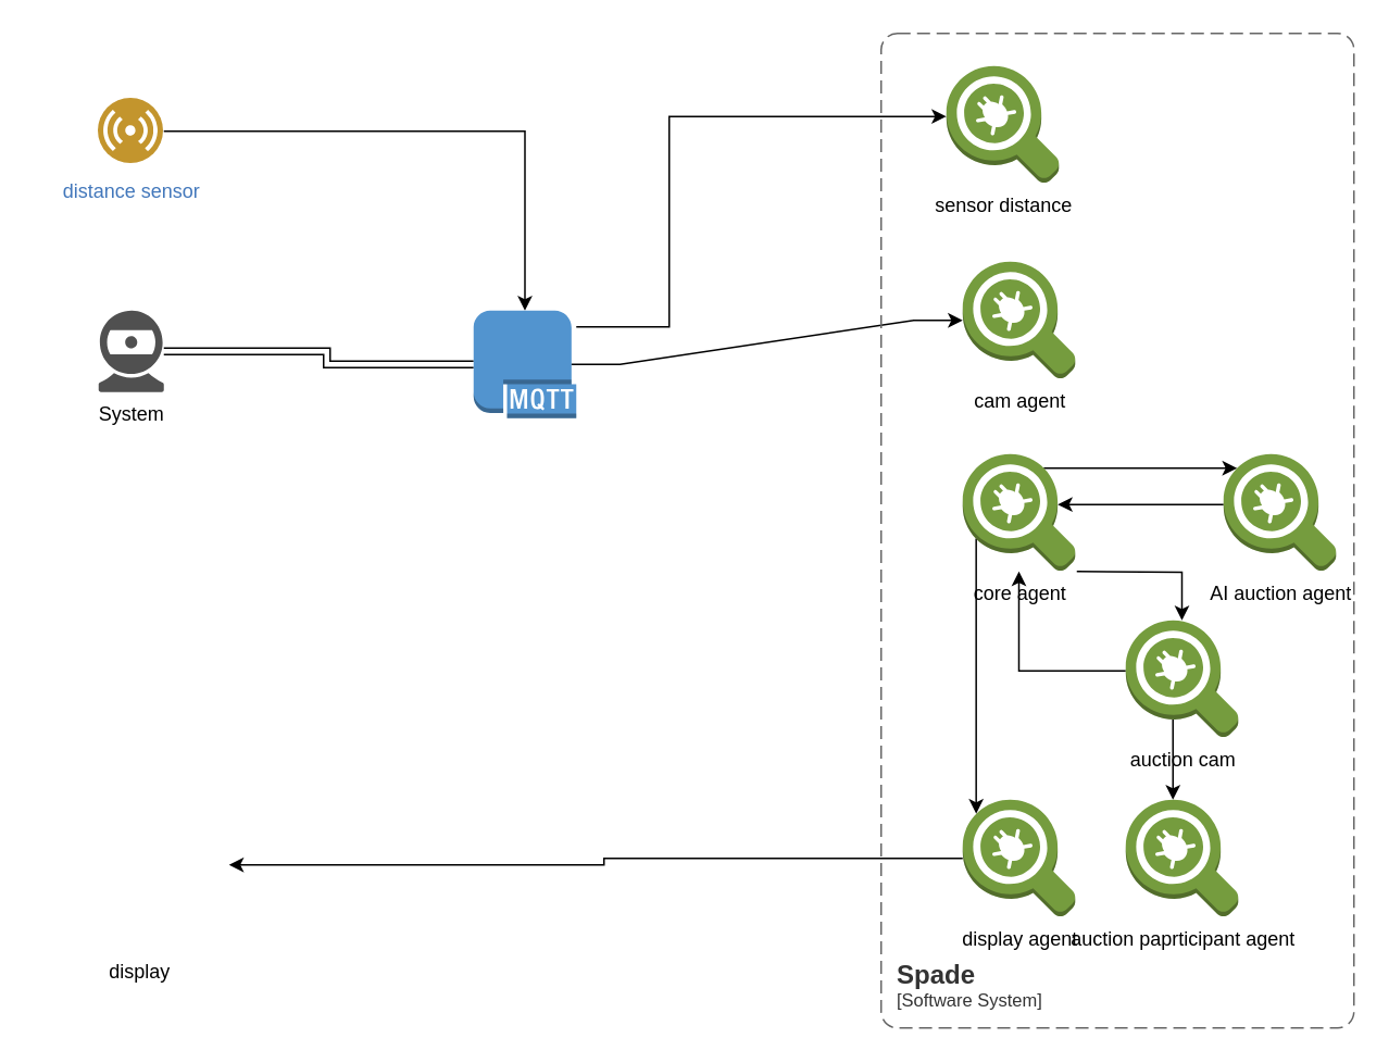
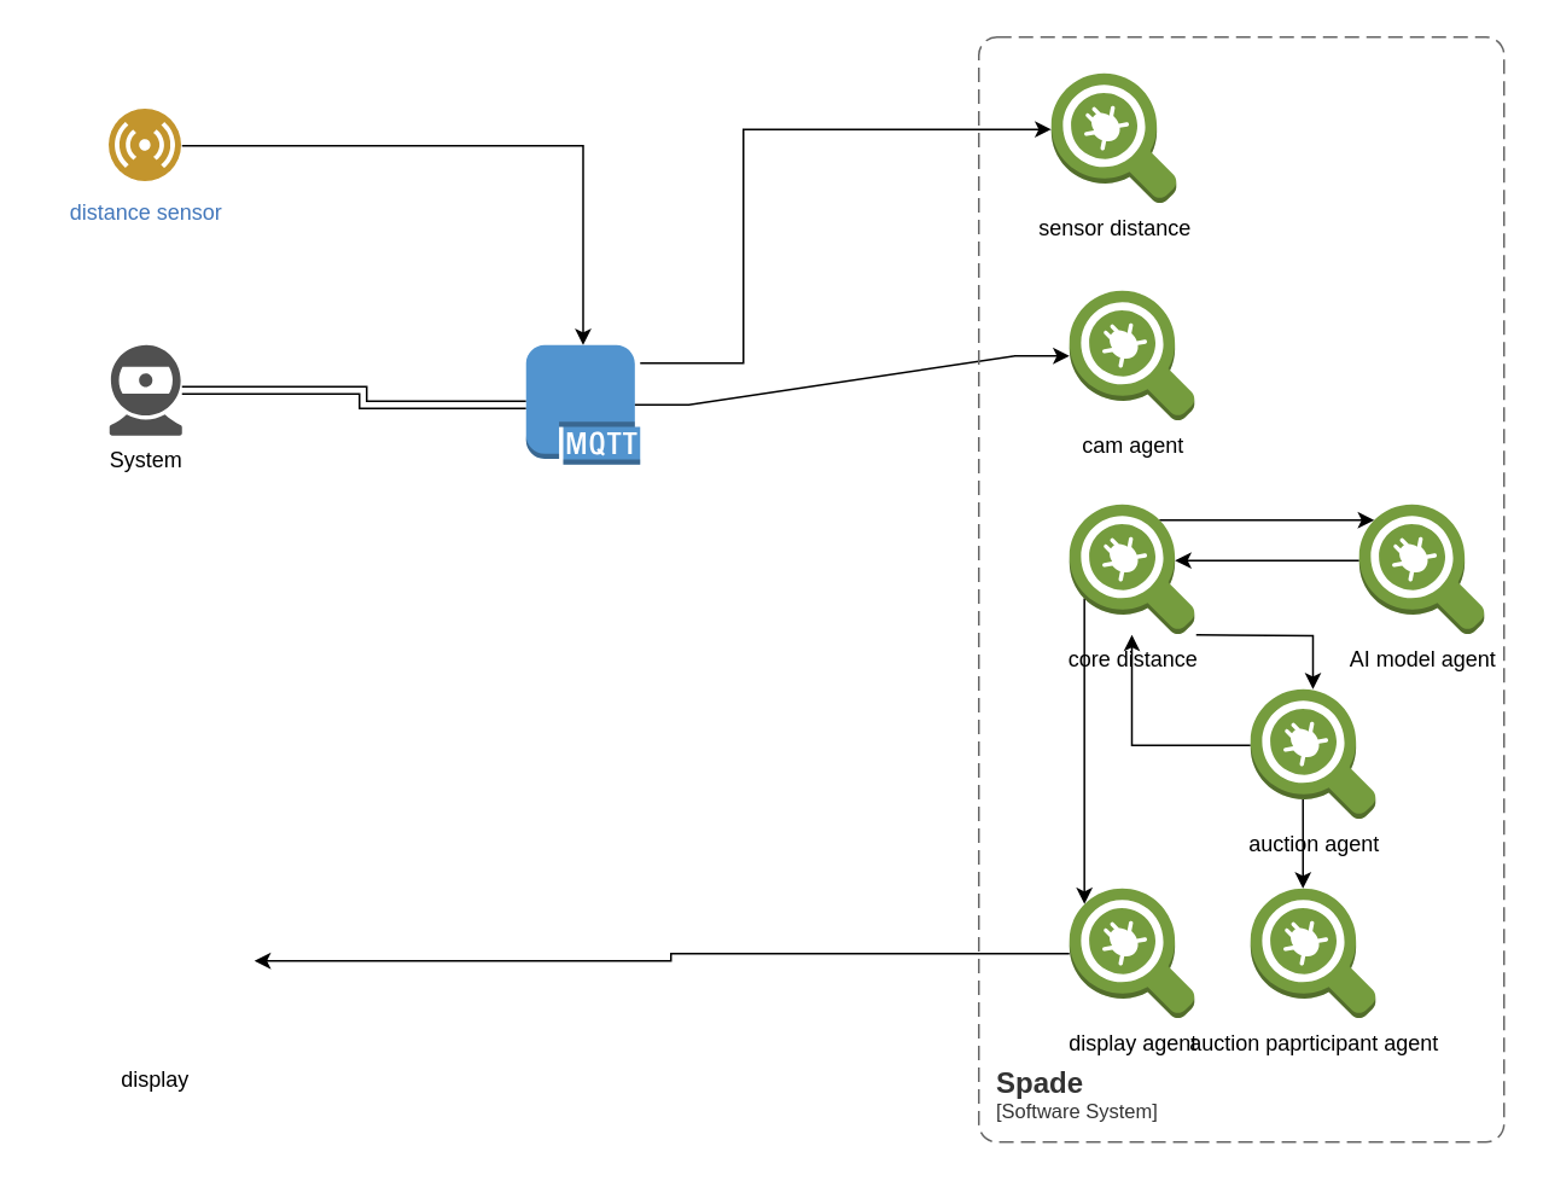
- <mxCell id="18" value="core agent" style="outlineConnect=0;dashed=0;verticalLabelPosition=bottom;verticalAlign=top;align=center;html=1;shape=mxgraph.aws3.agent;fillColor=#759C3E;gradientColor=none;" parent="1" vertex="1"><mxGeometry x="590" y="278" width="69" height="72" as="geometry" /></mxCell>
+ <mxCell id="18" value="core distance" style="outlineConnect=0;dashed=0;verticalLabelPosition=bottom;verticalAlign=top;align=center;html=1;shape=mxgraph.aws3.agent;fillColor=#759C3E;gradientColor=none;" parent="1" vertex="1"><mxGeometry x="590" y="278" width="69" height="72" as="geometry" /></mxCell>
- <mxCell id="11" value="&lt;div&gt;AI auction agent&lt;/div&gt;&lt;div&gt;&lt;br&gt;&lt;/div&gt;" style="outlineConnect=0;dashed=0;verticalLabelPosition=bottom;verticalAlign=top;align=center;html=1;shape=mxgraph.aws3.agent;fillColor=#759C3E;gradientColor=none;" parent="1" vertex="1"><mxGeometry x="750" y="278" width="69" height="72" as="geometry" /></mxCell>
+ <mxCell id="11" value="&lt;div&gt;AI model agent&lt;/div&gt;&lt;div&gt;&lt;br&gt;&lt;/div&gt;" style="outlineConnect=0;dashed=0;verticalLabelPosition=bottom;verticalAlign=top;align=center;html=1;shape=mxgraph.aws3.agent;fillColor=#759C3E;gradientColor=none;" parent="1" vertex="1"><mxGeometry x="750" y="278" width="69" height="72" as="geometry" /></mxCell>
- <mxCell id="23" value="auction cam" style="outlineConnect=0;dashed=0;verticalLabelPosition=bottom;verticalAlign=top;align=center;html=1;shape=mxgraph.aws3.agent;fillColor=#759C3E;gradientColor=none;" parent="1" vertex="1"><mxGeometry x="690" y="380" width="69" height="72" as="geometry" /></mxCell>
+ <mxCell id="23" value="auction agent" style="outlineConnect=0;dashed=0;verticalLabelPosition=bottom;verticalAlign=top;align=center;html=1;shape=mxgraph.aws3.agent;fillColor=#759C3E;gradientColor=none;" parent="1" vertex="1"><mxGeometry x="690" y="380" width="69" height="72" as="geometry" /></mxCell>
